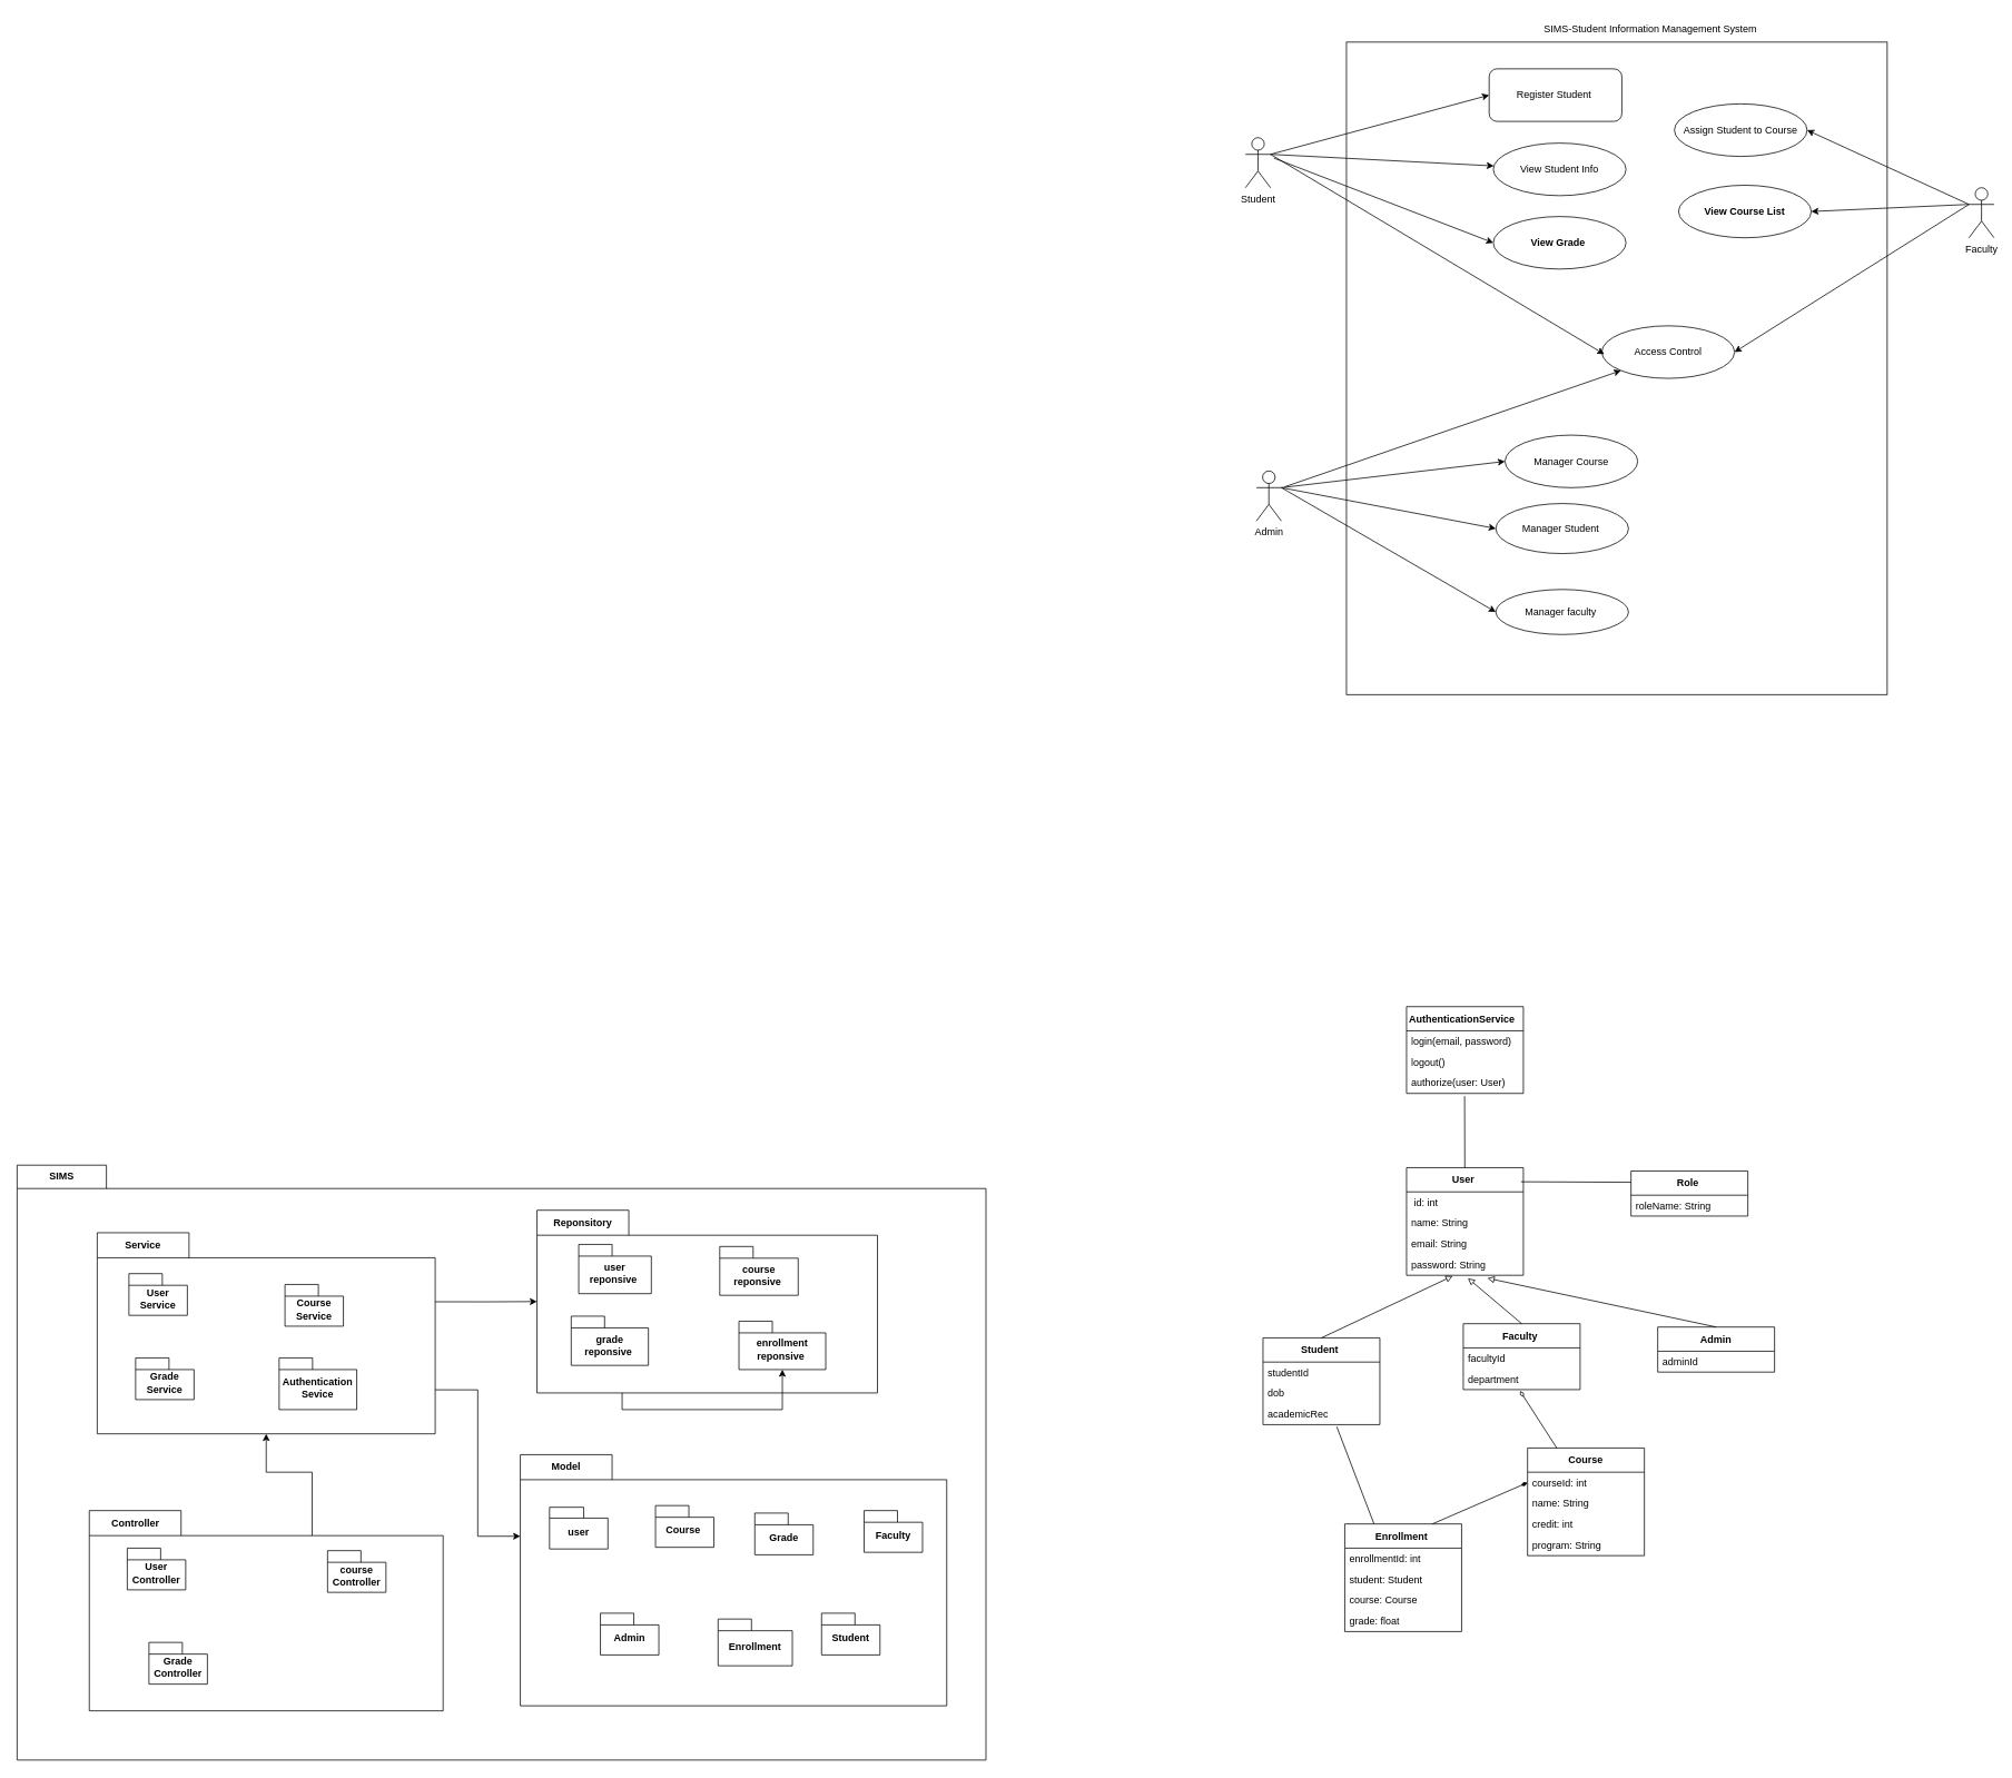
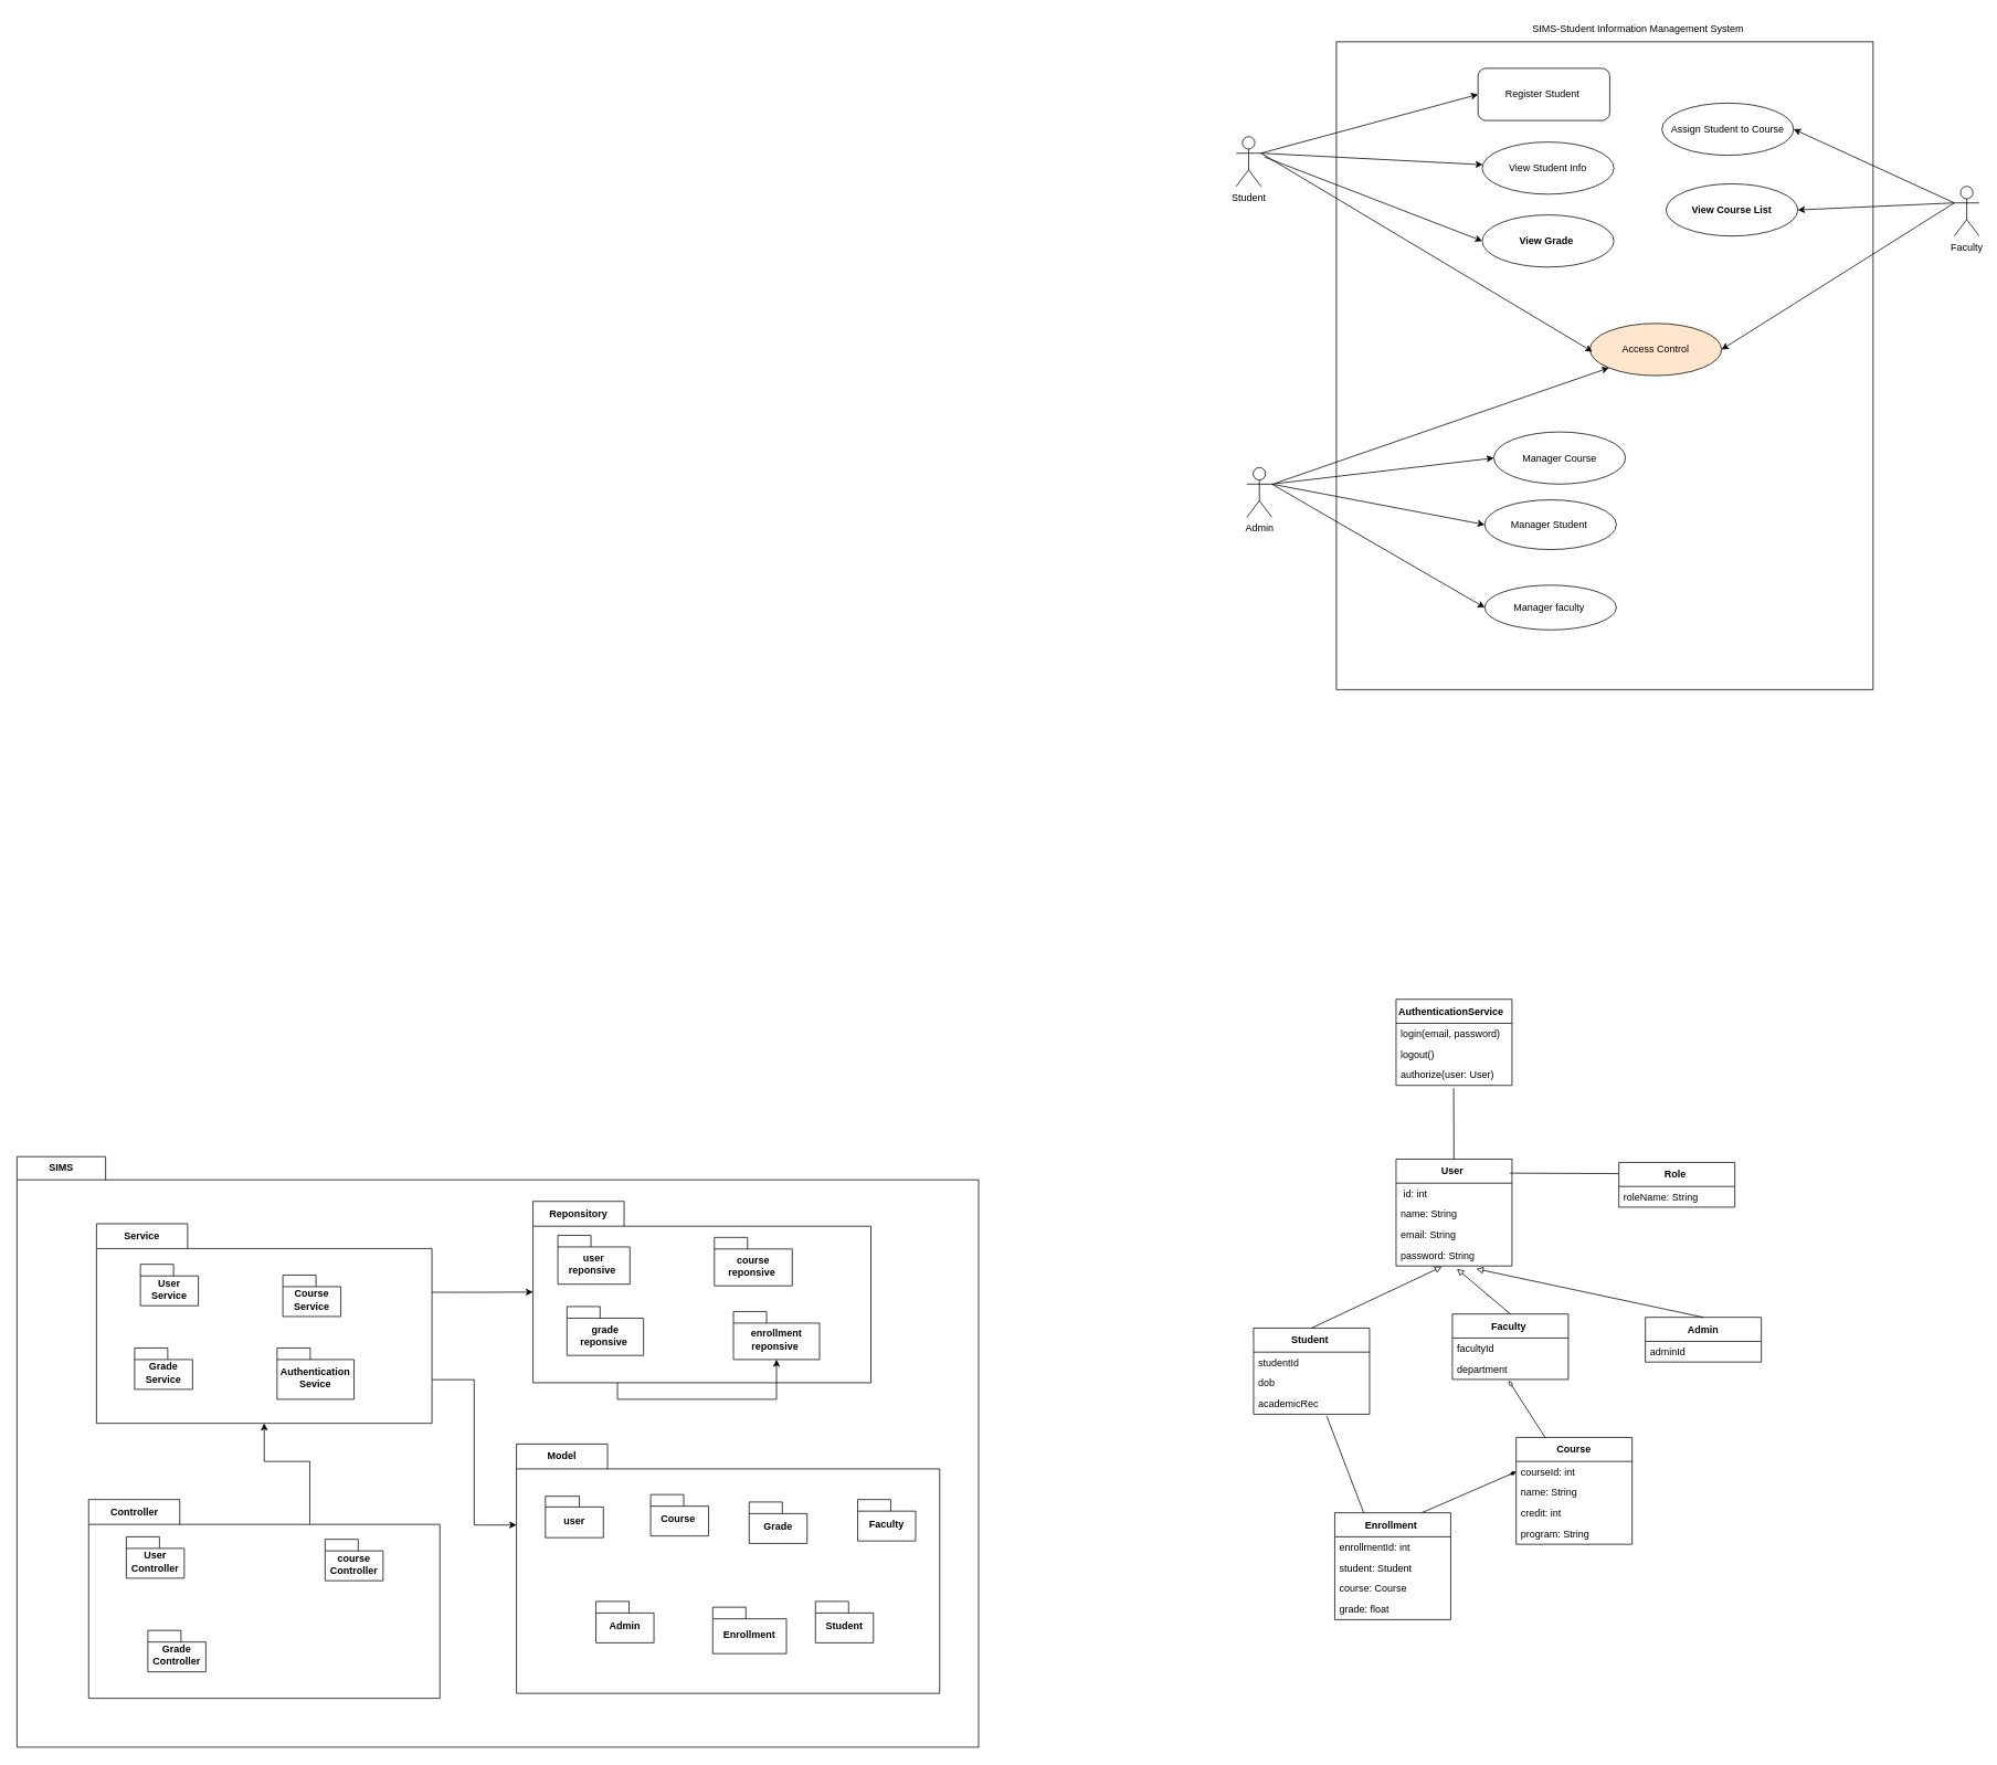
- <mxCell id="9" value="Access Control" style="ellipse;whiteSpace=wrap;html=1;" parent="1" vertex="1"><mxGeometry x="1919" y="390" width="159" height="63" as="geometry" /></mxCell>
+ <mxCell id="9" value="Access Control" style="ellipse;whiteSpace=wrap;html=1;fillColor=#ffe6cc;" parent="1" vertex="1"><mxGeometry x="1919" y="390" width="159" height="63" as="geometry" /></mxCell>
- <mxCell id="84" value="user reponsive&amp;nbsp;" style="shape=folder;fontStyle=1;spacingTop=10;tabWidth=40;tabHeight=14;tabPosition=left;html=1;whiteSpace=wrap;" vertex="1" parent="80"><mxGeometry x="50" y="41" width="87" height="59" as="geometry" /></mxCell>
+ <mxCell id="84" value="user reponsive&amp;nbsp;" style="shape=folder;fontStyle=1;spacingTop=10;tabWidth=40;tabHeight=14;tabPosition=left;html=1;whiteSpace=wrap;" vertex="1" parent="80"><mxGeometry x="30" y="41" width="87" height="59" as="geometry" /></mxCell>
- <mxCell id="70" value="User Service" style="shape=folder;fontStyle=1;spacingTop=10;tabWidth=40;tabHeight=14;tabPosition=left;html=1;whiteSpace=wrap;" vertex="1" parent="68"><mxGeometry x="38" y="49" width="70" height="50" as="geometry" /></mxCell>
+ <mxCell id="70" value="User Service" style="shape=folder;fontStyle=1;spacingTop=10;tabWidth=40;tabHeight=14;tabPosition=left;html=1;whiteSpace=wrap;" vertex="1" parent="68"><mxGeometry x="53" y="49" width="70" height="50" as="geometry" /></mxCell>
